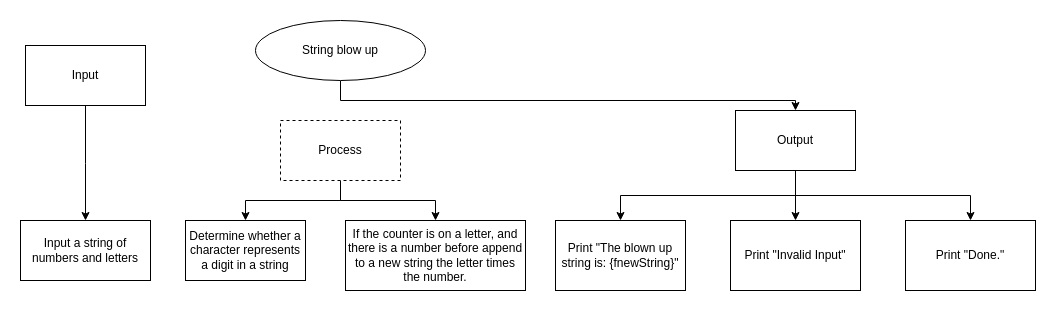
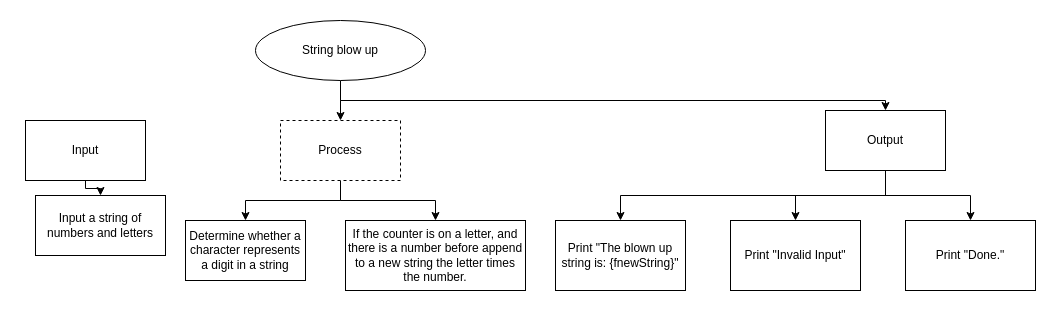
- <mxCell id="6" value="Input" style="rounded=0;whiteSpace=wrap;html=1;" parent="1" vertex="1"><mxGeometry x="25" y="45" width="120" height="60" as="geometry" /></mxCell>
+ <mxCell id="6" value="Input" style="rounded=0;whiteSpace=wrap;html=1;" parent="1" vertex="1"><mxGeometry x="25" y="120" width="120" height="60" as="geometry" /></mxCell>
+ <mxCell id="2" style="edgeStyle=elbowEdgeStyle;rounded=0;elbow=vertical;html=1;" parent="1" source="4" target="9" edge="1"><mxGeometry relative="1" as="geometry" /></mxCell>
- <mxCell id="13" value="Output" style="rounded=0;whiteSpace=wrap;html=1;" parent="1" vertex="1"><mxGeometry x="735" y="110" width="120" height="60" as="geometry" /></mxCell>
+ <mxCell id="13" value="Output" style="rounded=0;whiteSpace=wrap;html=1;" parent="1" vertex="1"><mxGeometry x="825" y="110" width="120" height="60" as="geometry" /></mxCell>
- <mxCell id="14" value="Input a string of numbers and letters" style="rounded=0;whiteSpace=wrap;html=1;" parent="1" vertex="1"><mxGeometry x="20" y="220" width="130" height="60" as="geometry" /></mxCell>
+ <mxCell id="14" value="Input a string of numbers and letters" style="rounded=0;whiteSpace=wrap;html=1;" parent="1" vertex="1"><mxGeometry x="35" y="195" width="130" height="60" as="geometry" /></mxCell>
